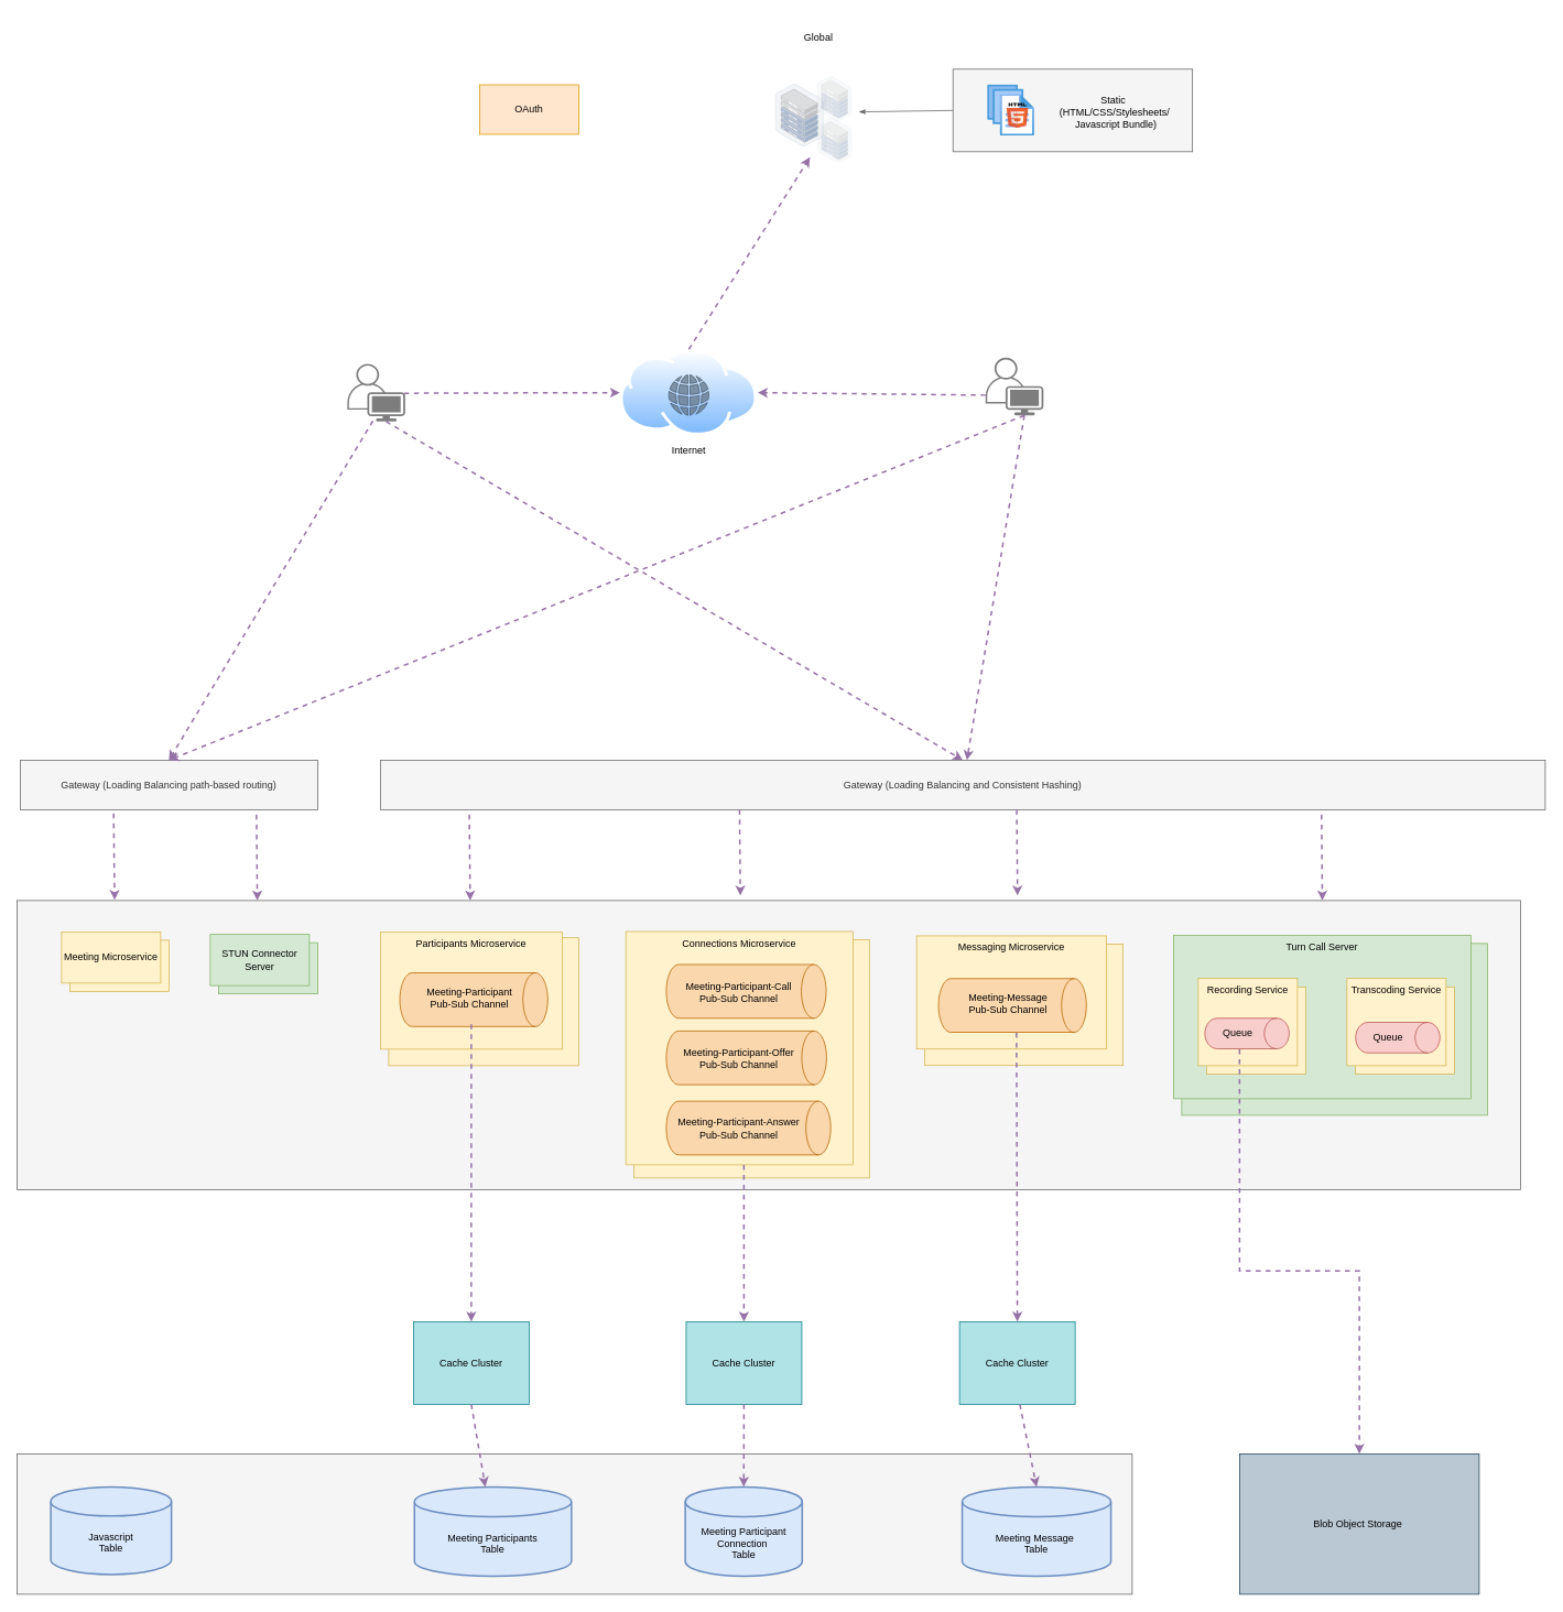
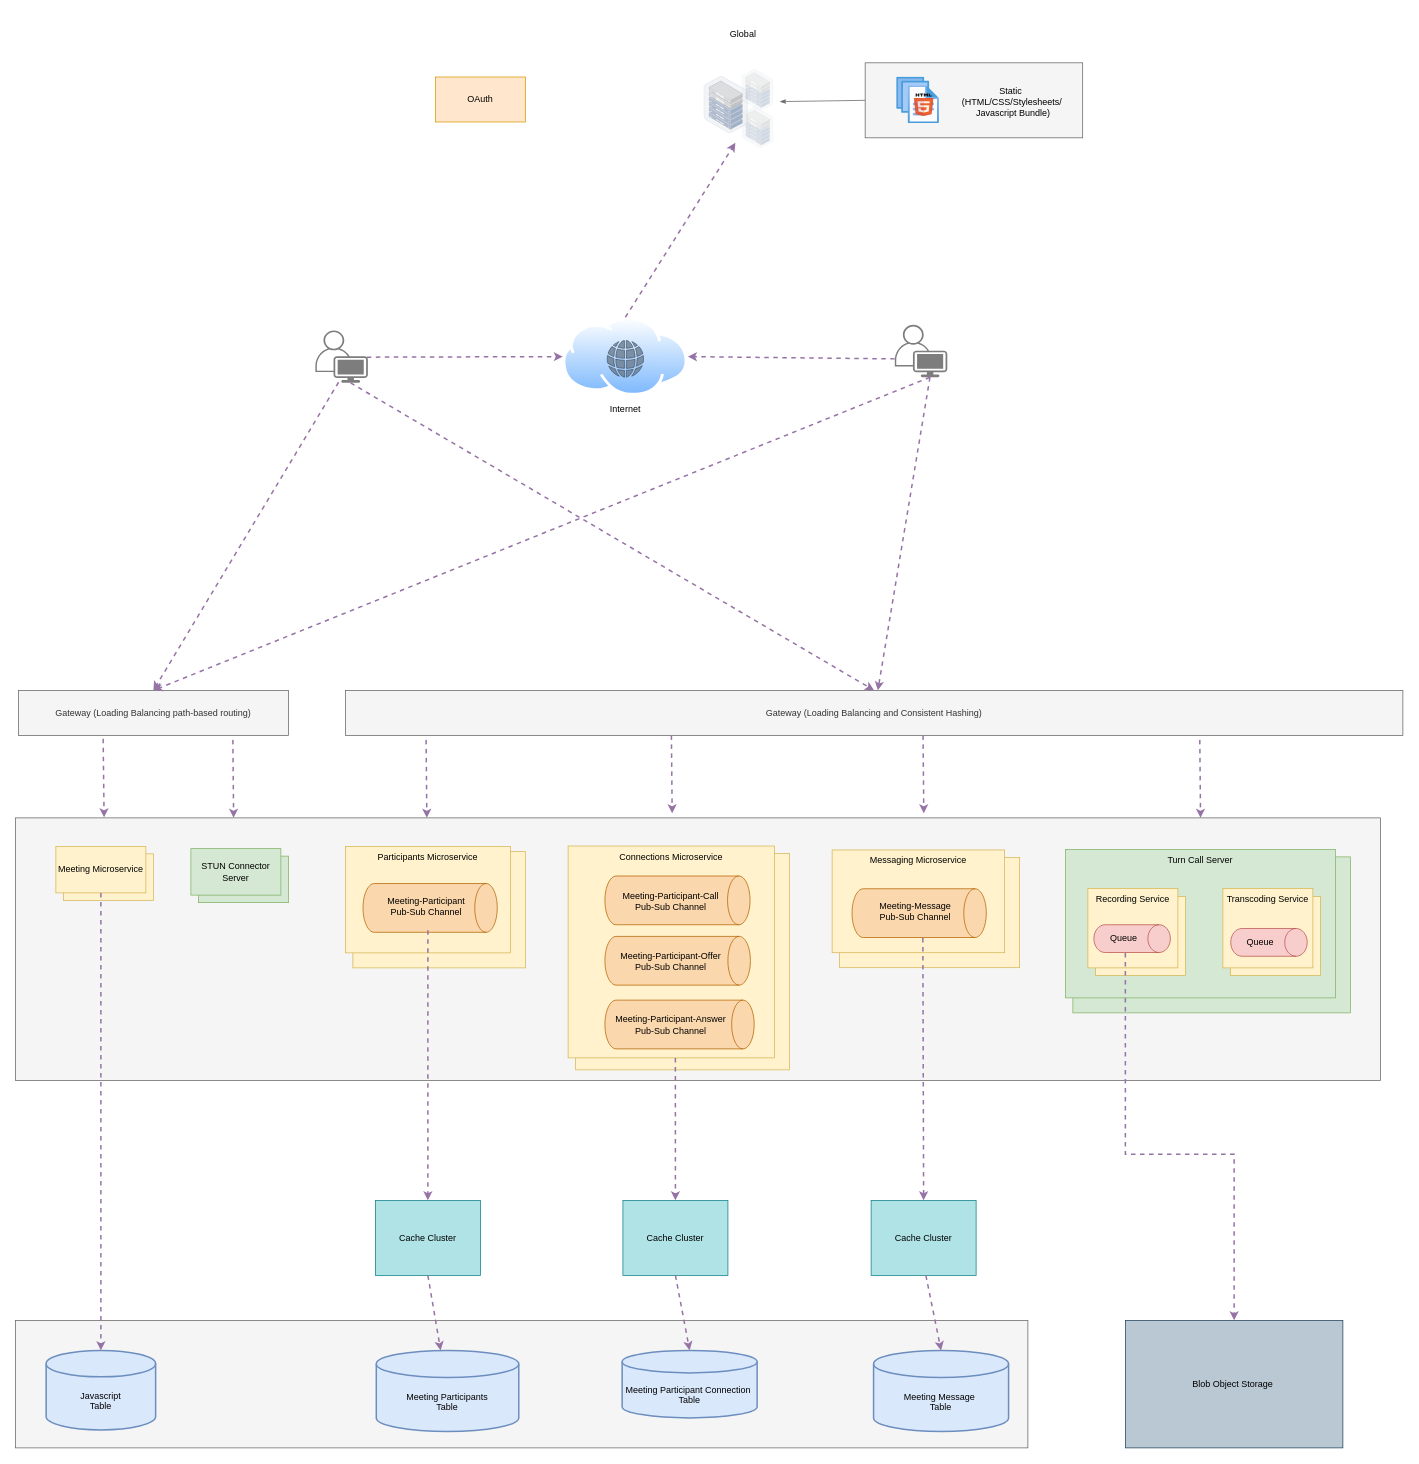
+ <mxCell id="45" value="" style="endArrow=classic;html=1;rounded=0;fontColor=#E6E6E6;fillColor=#e1d5e7;strokeColor=#9673a6;exitX=0.5;exitY=1;exitDx=0;exitDy=0;dashed=1;strokeWidth=2;" edge="1" parent="1" source="6" target="16"><mxGeometry width="50" height="50" relative="1" as="geometry"><mxPoint x="133.23" y="1194.75" as="sourcePoint" /><mxPoint x="150" y="1690" as="targetPoint" /></mxGeometry></mxCell>
- <mxCell id="17" value="&lt;div&gt;&lt;br&gt;&lt;/div&gt;&lt;div&gt;&lt;br&gt;&lt;/div&gt;&lt;div&gt;Meeting Participant Connection&amp;nbsp;&lt;/div&gt;&lt;div&gt;Table&lt;/div&gt;" style="strokeWidth=2;html=1;shape=mxgraph.flowchart.database;whiteSpace=wrap;fillColor=#dae8fc;strokeColor=#6c8ebf;" vertex="1" parent="1"><mxGeometry x="829.02" y="1800" width="141.59" height="108" as="geometry" /></mxCell>
+ <mxCell id="17" value="&lt;div&gt;&lt;br&gt;&lt;/div&gt;&lt;div&gt;&lt;br&gt;&lt;/div&gt;&lt;div&gt;Meeting Participant Connection&amp;nbsp;&lt;/div&gt;&lt;div&gt;Table&lt;/div&gt;" style="strokeWidth=2;html=1;shape=mxgraph.flowchart.database;whiteSpace=wrap;fillColor=#dae8fc;strokeColor=#6c8ebf;" vertex="1" parent="1"><mxGeometry x="829.02" y="1800" width="180" height="90" as="geometry" /></mxCell>
